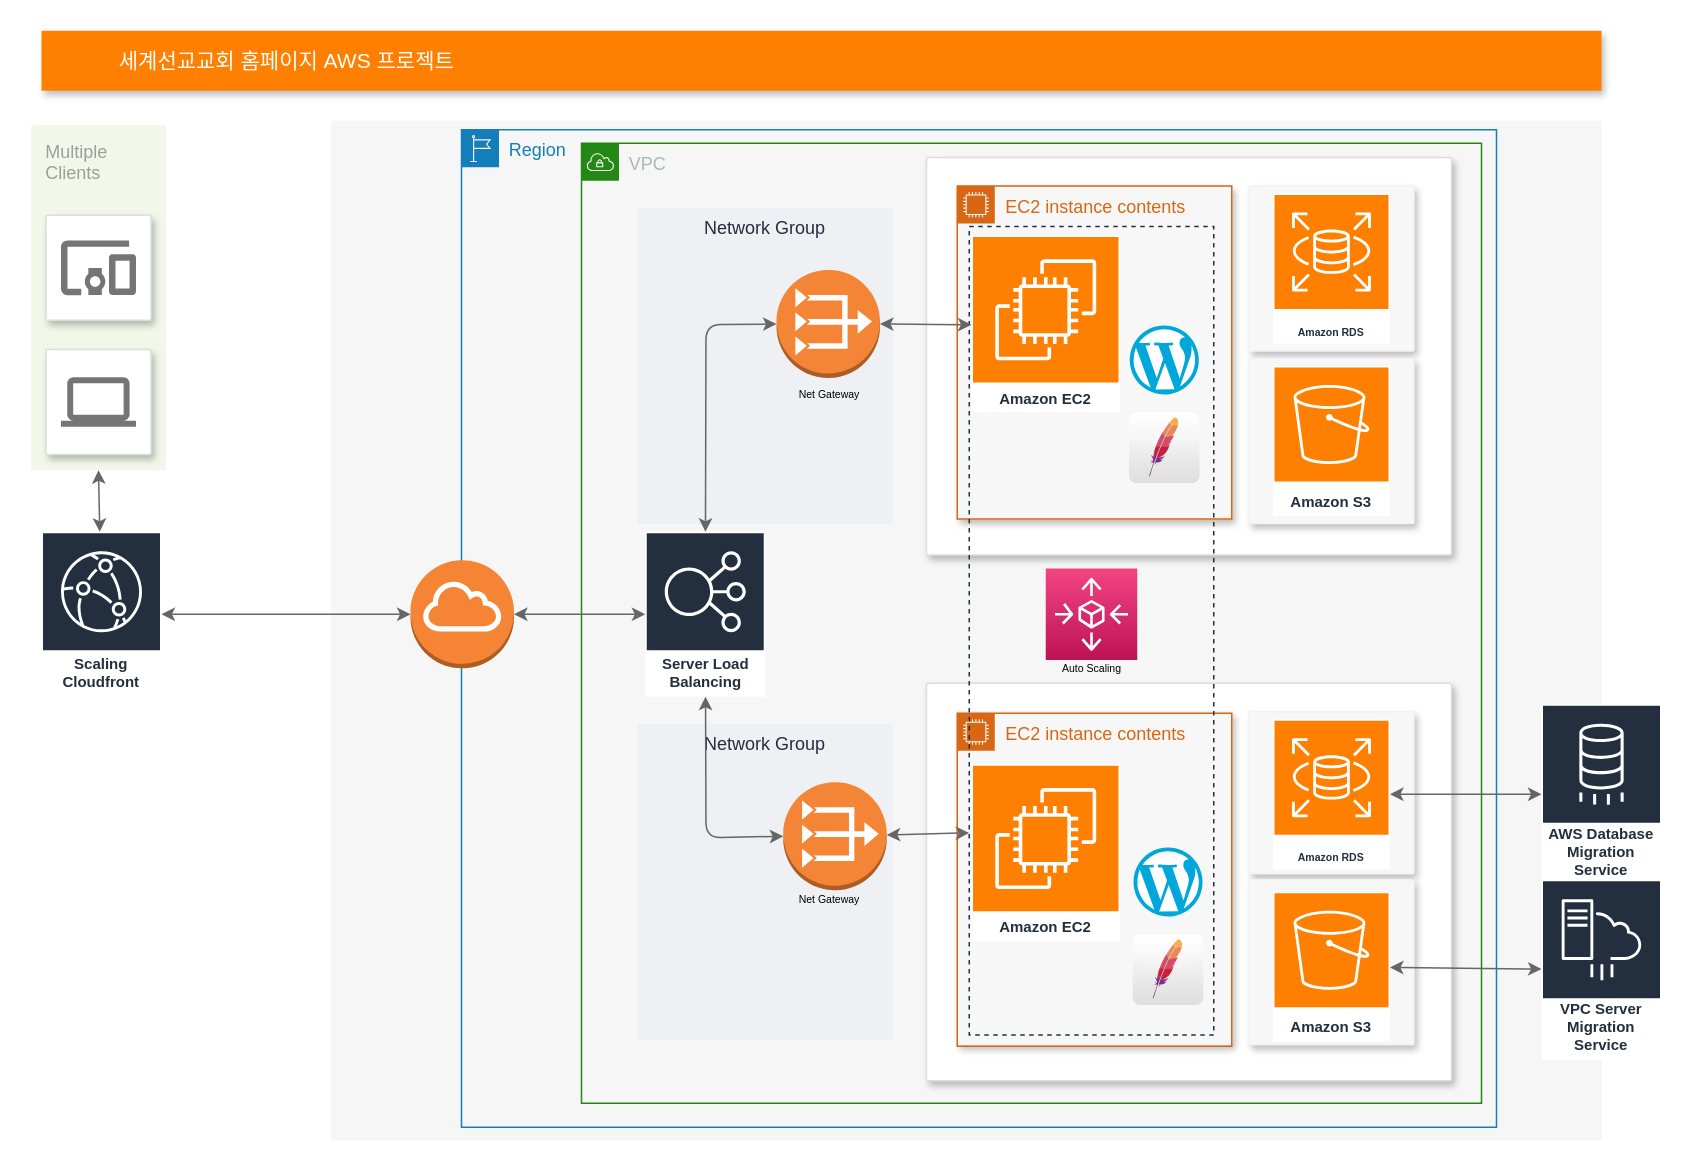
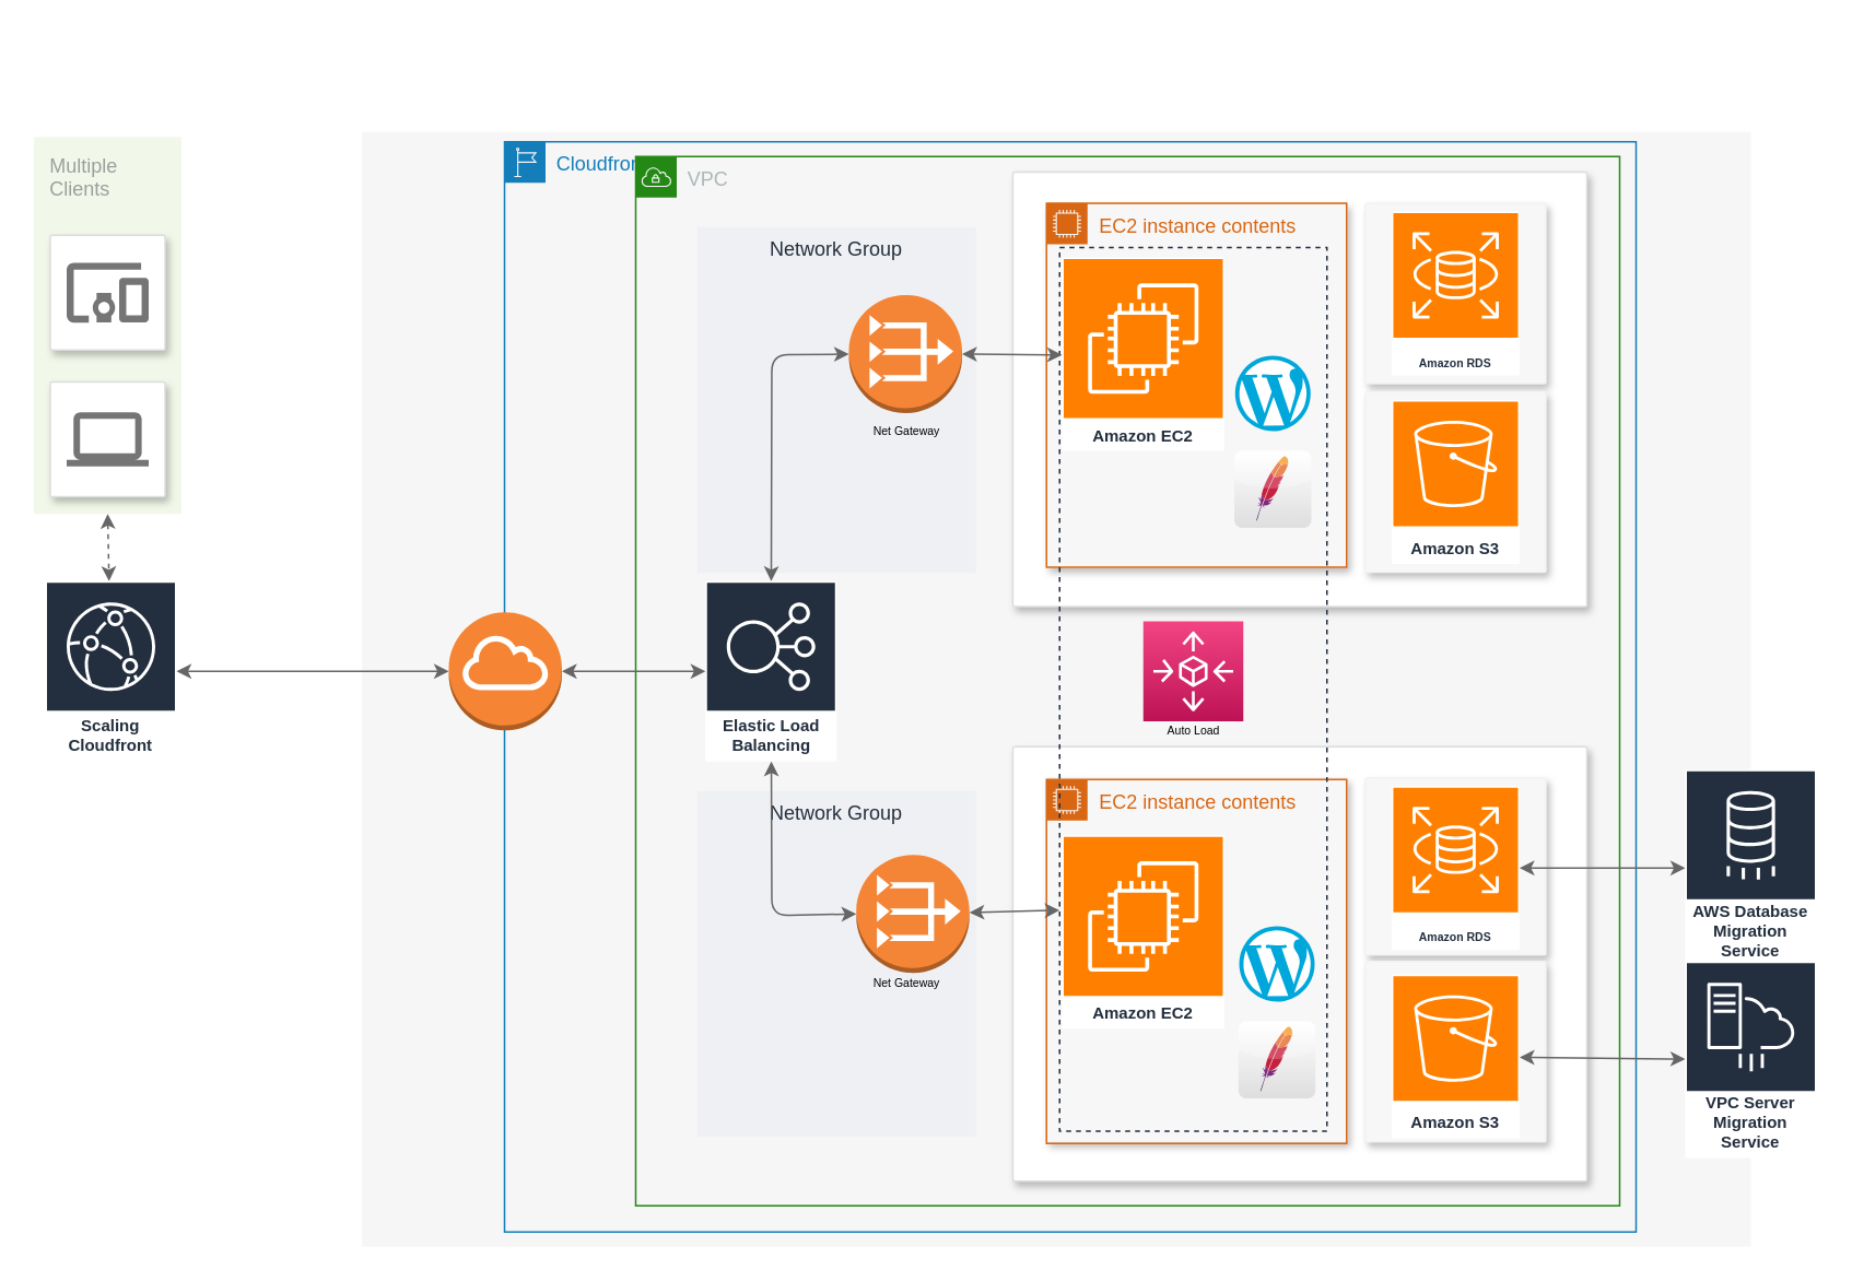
- <mxCell id="7" value="세계선교교회 홈페이지 AWS 프로젝트" style="fillColor=#FF8000;strokeColor=none;shadow=1;gradientColor=none;fontSize=14;align=left;spacingLeft=50;fontColor=#ffffff;html=1;" parent="1" vertex="1"><mxGeometry x="27" y="20" width="1040" height="40" as="geometry" /></mxCell>
- <mxCell id="3" value="Region" style="points=[[0,0],[0.25,0],[0.5,0],[0.75,0],[1,0],[1,0.25],[1,0.5],[1,0.75],[1,1],[0.75,1],[0.5,1],[0.25,1],[0,1],[0,0.75],[0,0.5],[0,0.25]];outlineConnect=0;gradientColor=none;html=1;whiteSpace=wrap;fontSize=12;fontStyle=0;shape=mxgraph.aws4.group;grIcon=mxgraph.aws4.group_region;strokeColor=#147EBA;fillColor=none;verticalAlign=top;align=left;spacingLeft=30;fontColor=#147EBA;dashed=0;" vertex="1" parent="1"><mxGeometry x="307" y="86" width="690" height="665" as="geometry" /></mxCell>
+ <mxCell id="3" value="Cloudfront" style="points=[[0,0],[0.25,0],[0.5,0],[0.75,0],[1,0],[1,0.25],[1,0.5],[1,0.75],[1,1],[0.75,1],[0.5,1],[0.25,1],[0,1],[0,0.75],[0,0.5],[0,0.25]];outlineConnect=0;gradientColor=none;html=1;whiteSpace=wrap;fontSize=12;fontStyle=0;shape=mxgraph.aws4.group;grIcon=mxgraph.aws4.group_region;strokeColor=#147EBA;fillColor=none;verticalAlign=top;align=left;spacingLeft=30;fontColor=#147EBA;dashed=0;" vertex="1" parent="1"><mxGeometry x="307" y="86" width="690" height="665" as="geometry" /></mxCell>
- <mxCell id="5" style="edgeStyle=none;rounded=1;orthogonalLoop=1;jettySize=auto;html=1;exitX=0.5;exitY=1;exitDx=0;exitDy=0;startArrow=classic;startFill=1;strokeColor=#666666;fontSize=7;fillColor=#ffffff;gradientColor=#ffffff;" edge="1" parent="1" source="6" target="34"><mxGeometry relative="1" as="geometry"><mxPoint x="65" y="370" as="targetPoint" /></mxGeometry></mxCell>
+ <mxCell id="5" style="edgeStyle=none;rounded=1;orthogonalLoop=1;jettySize=auto;html=1;exitX=0.5;exitY=1;exitDx=0;exitDy=0;startArrow=classic;startFill=1;strokeColor=#666666;fontSize=7;fillColor=#ffffff;gradientColor=#ffffff;dashed=1;" edge="1" parent="1" source="6" target="34"><mxGeometry relative="1" as="geometry"><mxPoint x="65" y="370" as="targetPoint" /></mxGeometry></mxCell>
- <mxCell id="30" value="Auto Scaling" style="text;html=1;align=center;verticalAlign=middle;resizable=0;points=[];;autosize=1;fontSize=7;" vertex="1" parent="1"><mxGeometry x="697" y="441" width="60" height="10" as="geometry" /></mxCell>
+ <mxCell id="30" value="Auto Load" style="text;html=1;align=center;verticalAlign=middle;resizable=0;points=[];;autosize=1;fontSize=7;" vertex="1" parent="1"><mxGeometry x="697" y="441" width="60" height="10" as="geometry" /></mxCell>
- <mxCell id="41" value="Server Load Balancing" style="outlineConnect=0;fontColor=#232F3E;gradientColor=none;strokeColor=#ffffff;fillColor=#232F3E;dashed=0;verticalLabelPosition=middle;verticalAlign=bottom;align=center;html=1;whiteSpace=wrap;fontSize=10;fontStyle=1;spacing=3;shape=mxgraph.aws4.productIcon;prIcon=mxgraph.aws4.elastic_load_balancing;" vertex="1" parent="1"><mxGeometry x="429.5" y="354" width="80" height="110" as="geometry" /></mxCell>
+ <mxCell id="41" value="Elastic Load Balancing" style="outlineConnect=0;fontColor=#232F3E;gradientColor=none;strokeColor=#ffffff;fillColor=#232F3E;dashed=0;verticalLabelPosition=middle;verticalAlign=bottom;align=center;html=1;whiteSpace=wrap;fontSize=10;fontStyle=1;spacing=3;shape=mxgraph.aws4.productIcon;prIcon=mxgraph.aws4.elastic_load_balancing;" vertex="1" parent="1"><mxGeometry x="429.5" y="354" width="80" height="110" as="geometry" /></mxCell>
